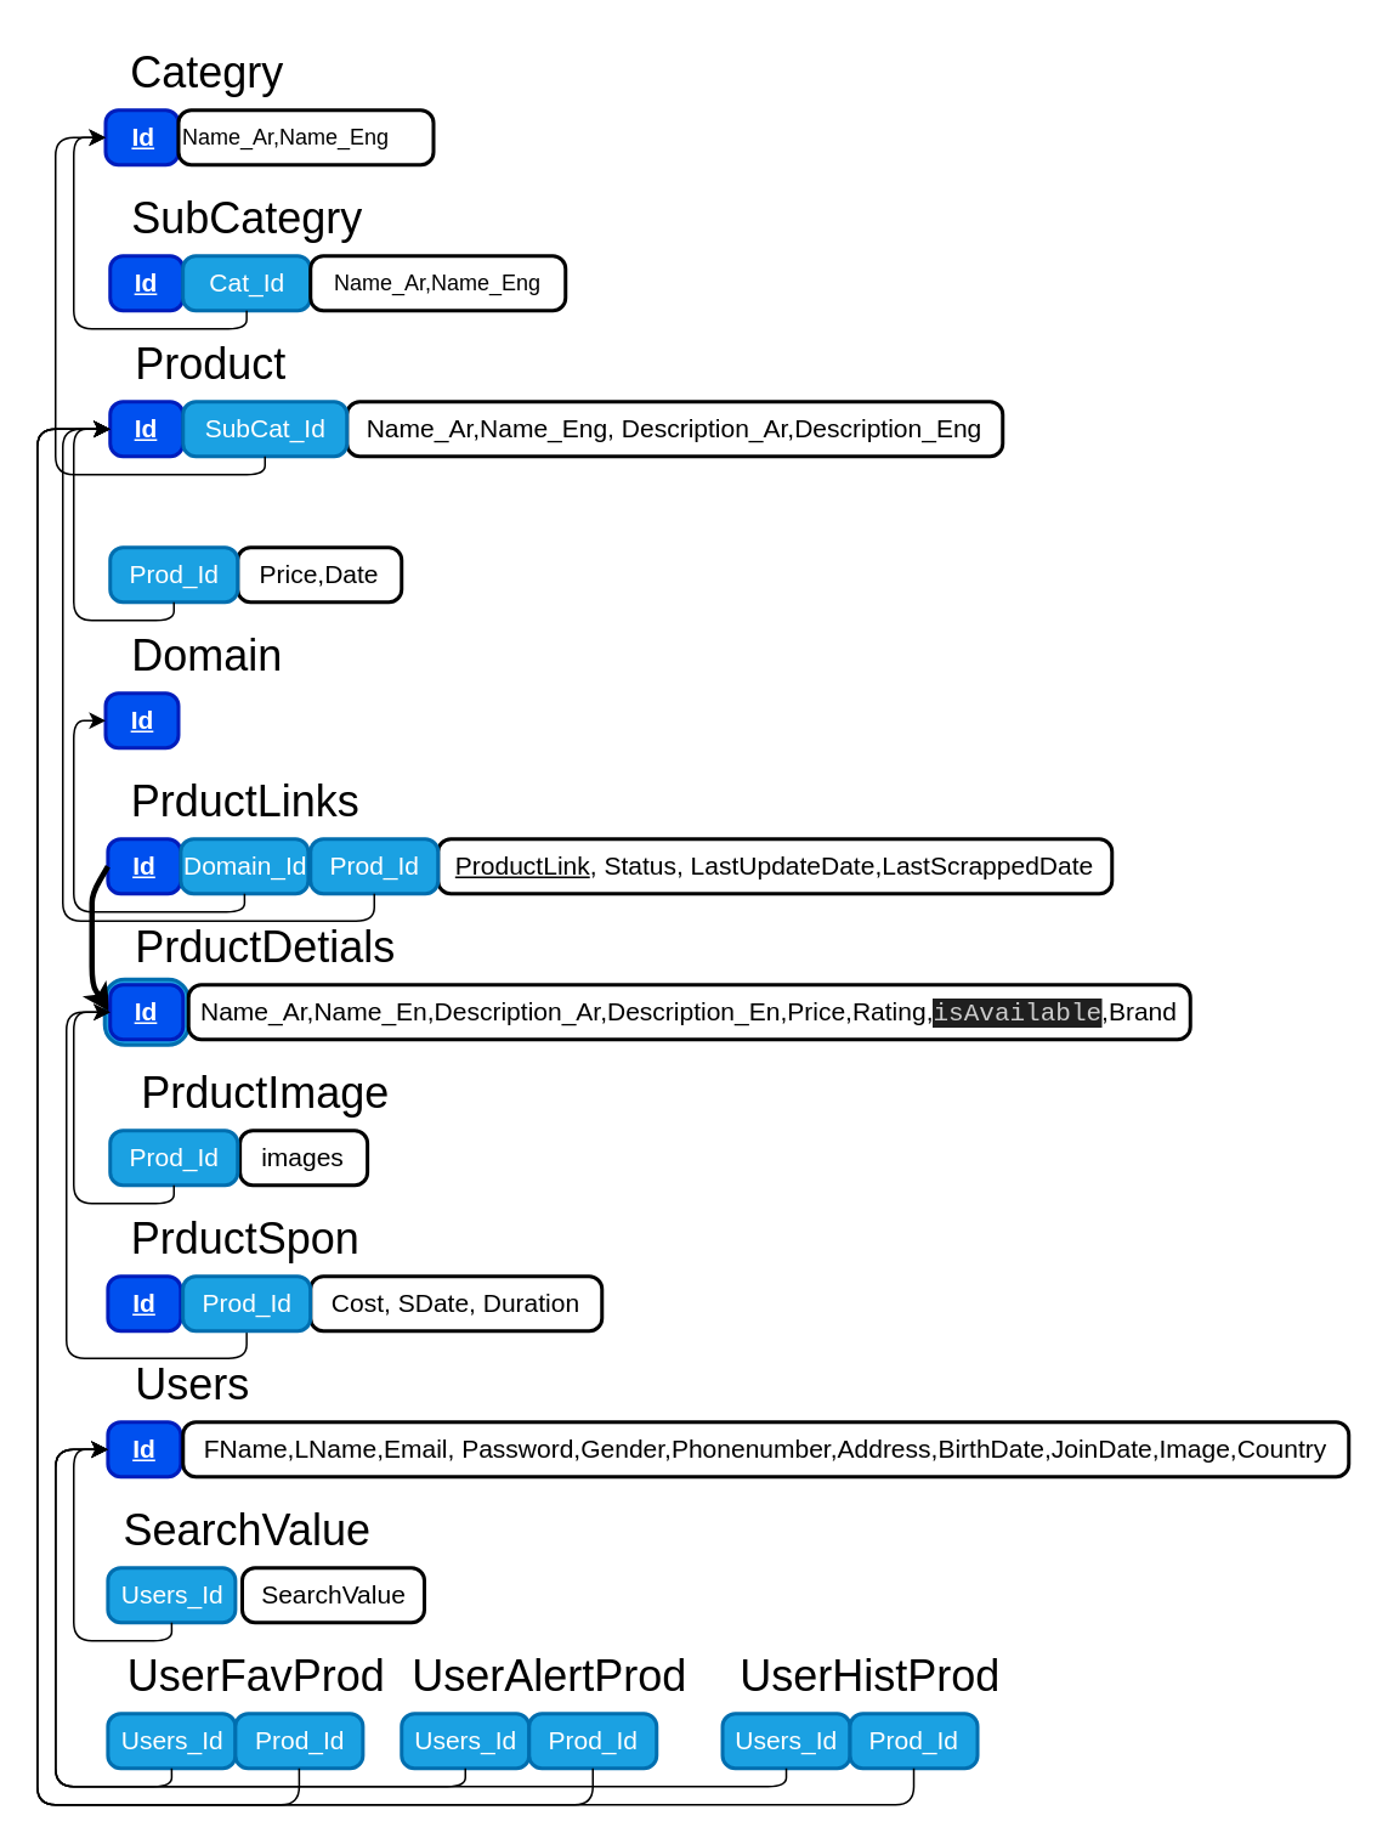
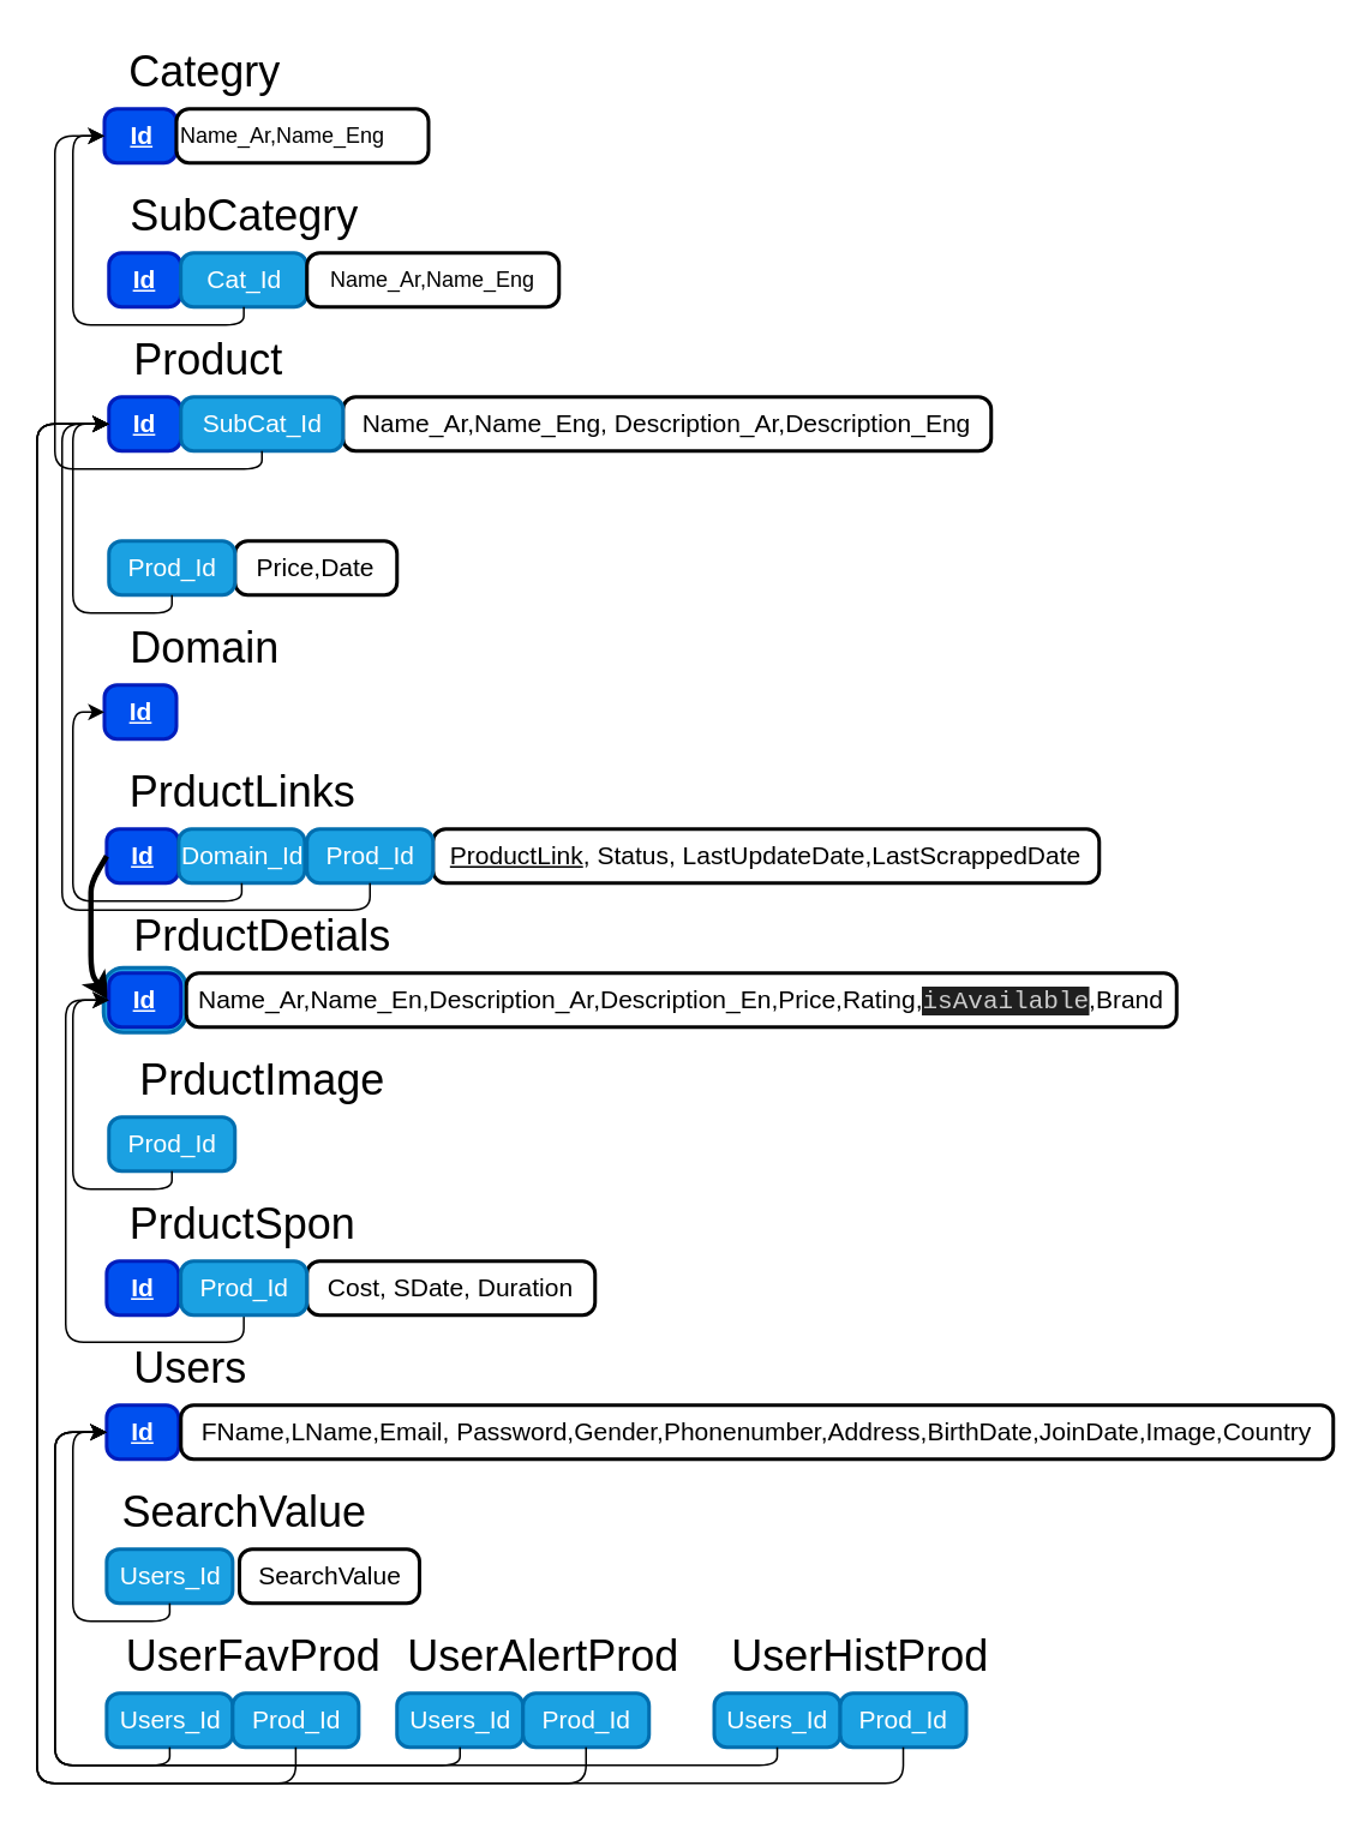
- <mxCell id="23" value="&lt;span style=&quot;font-size: 14px;&quot;&gt;images&lt;/span&gt;" style="rounded=1;whiteSpace=wrap;html=1;absoluteArcSize=1;arcSize=14;strokeWidth=2;align=center;" vertex="1" parent="1"><mxGeometry x="131.25" y="620" width="70" height="30" as="geometry" /></mxCell>
